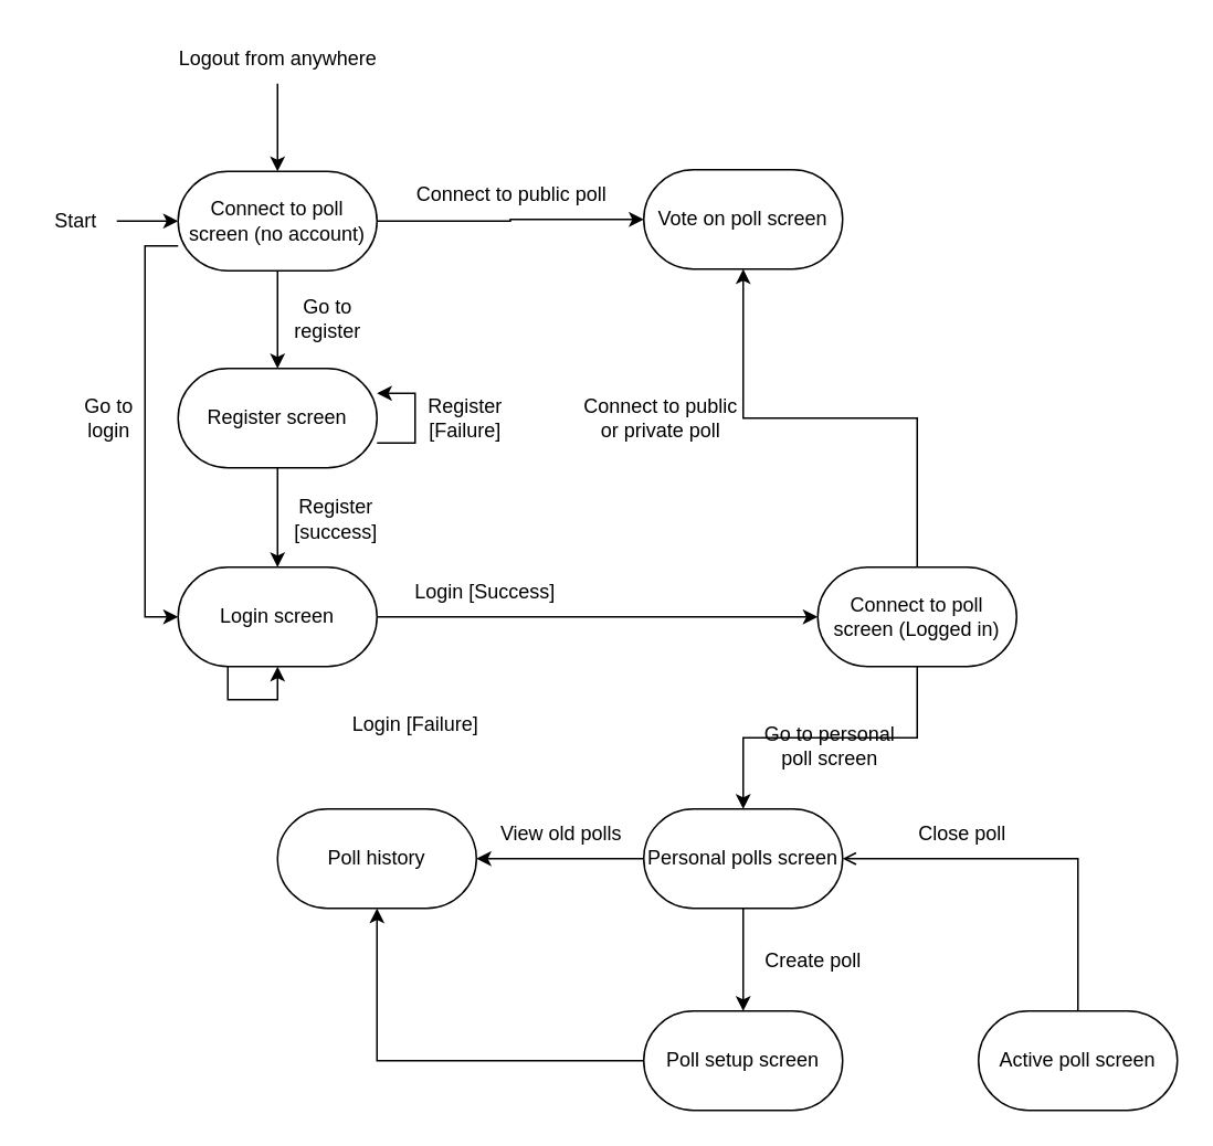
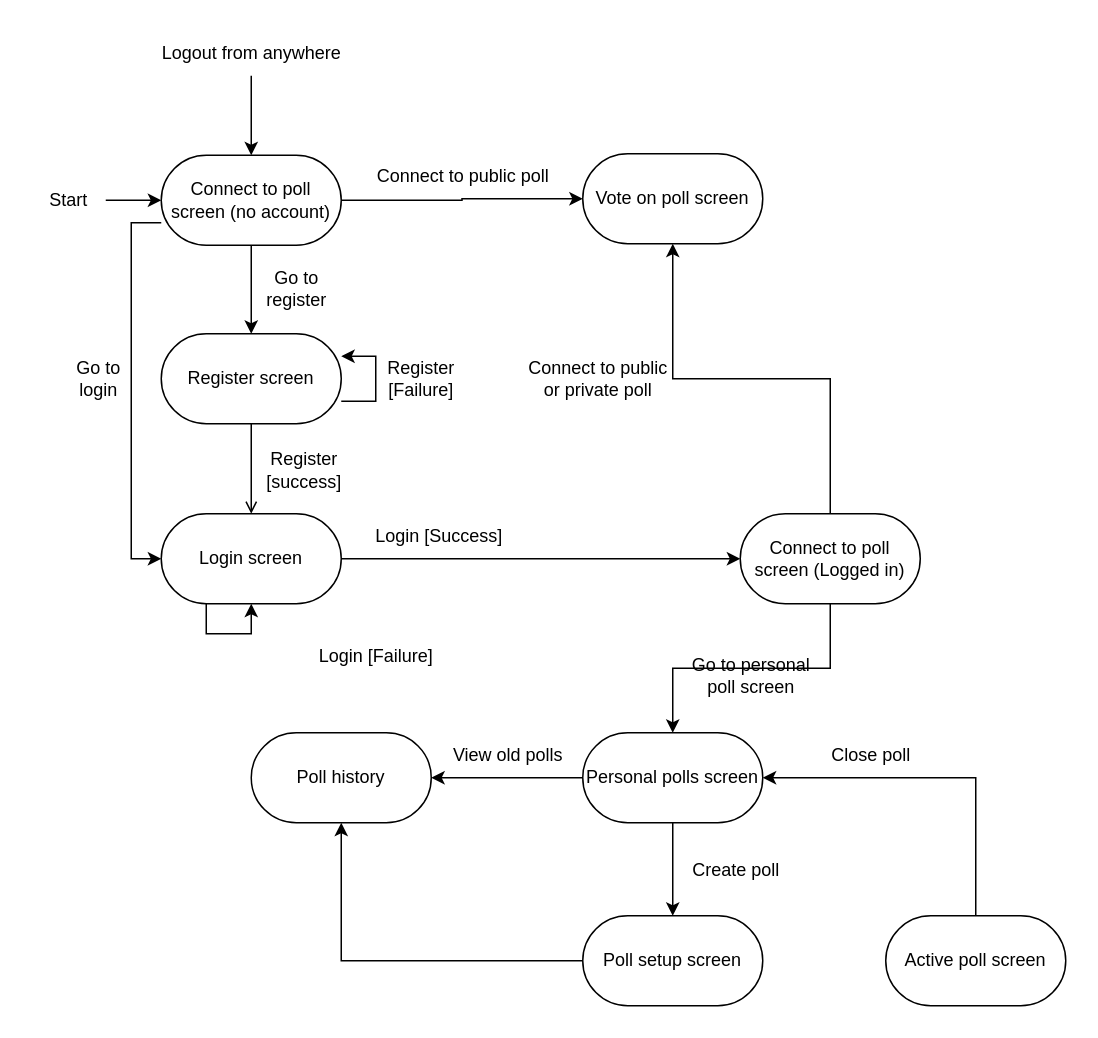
- <mxCell id="16" style="edgeStyle=orthogonalEdgeStyle;rounded=0;orthogonalLoop=1;jettySize=auto;html=1;entryX=0.5;entryY=0;entryDx=0;entryDy=0;" edge="1" parent="1" source="17" target="20"><mxGeometry relative="1" as="geometry" /></mxCell>
+ <mxCell id="16" style="edgeStyle=orthogonalEdgeStyle;rounded=0;orthogonalLoop=1;jettySize=auto;html=1;entryX=0.5;entryY=0;entryDx=0;entryDy=0;endArrow=open;" edge="1" parent="1" source="17" target="20"><mxGeometry relative="1" as="geometry" /></mxCell>
- <mxCell id="35" style="edgeStyle=orthogonalEdgeStyle;rounded=0;orthogonalLoop=1;jettySize=auto;html=1;exitX=0.5;exitY=0;exitDx=0;exitDy=0;entryX=1;entryY=0.5;entryDx=0;entryDy=0;endArrow=open;" edge="1" parent="1" source="36" target="9"><mxGeometry relative="1" as="geometry" /></mxCell>
+ <mxCell id="35" style="edgeStyle=orthogonalEdgeStyle;rounded=0;orthogonalLoop=1;jettySize=auto;html=1;exitX=0.5;exitY=0;exitDx=0;exitDy=0;entryX=1;entryY=0.5;entryDx=0;entryDy=0;" edge="1" parent="1" source="36" target="9"><mxGeometry relative="1" as="geometry" /></mxCell>
